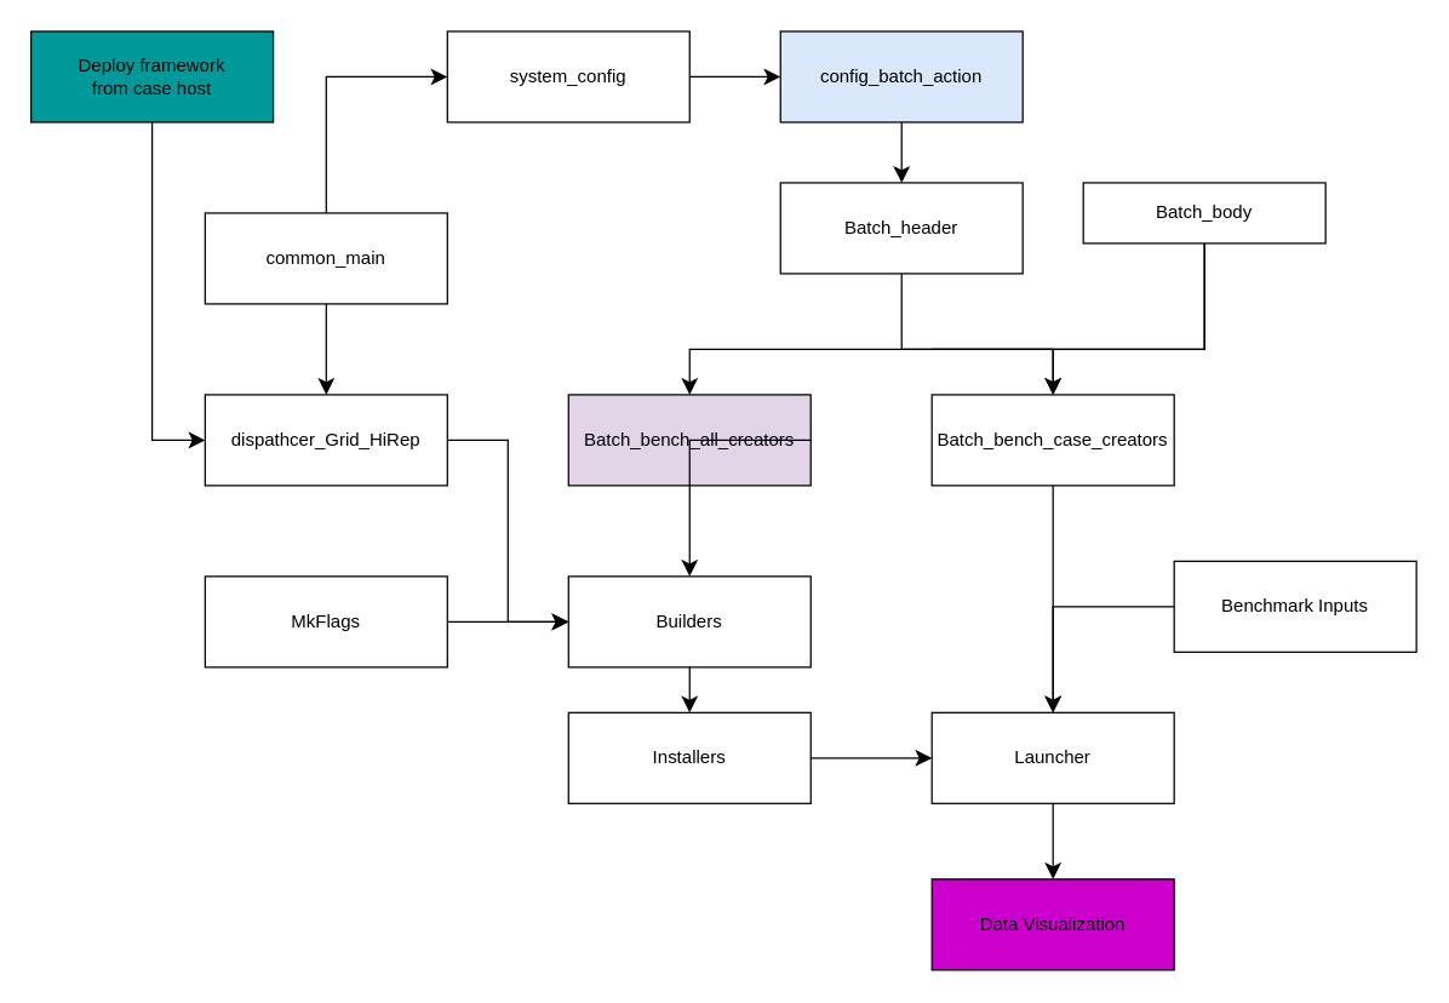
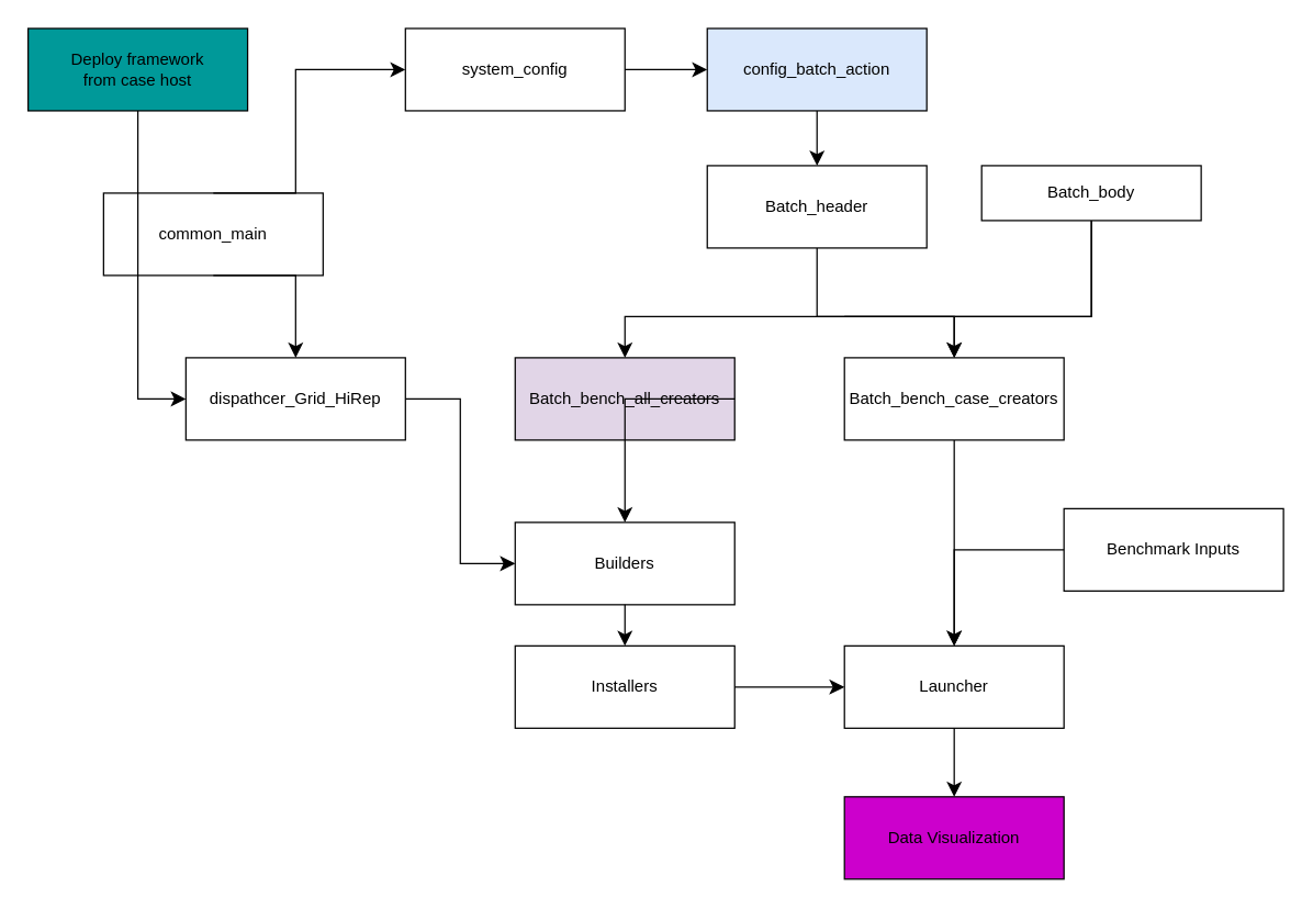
- <mxCell id="2" value="common_main" style="rounded=0;whiteSpace=wrap;html=1;" parent="1" vertex="1"><mxGeometry x="135" y="140" width="160" height="60" as="geometry" /></mxCell>
+ <mxCell id="2" value="common_main" style="rounded=0;whiteSpace=wrap;html=1;" parent="1" vertex="1"><mxGeometry x="75" y="140" width="160" height="60" as="geometry" /></mxCell>
- <mxCell id="20" value="MkFlags" style="rounded=0;whiteSpace=wrap;html=1;" parent="1" vertex="1"><mxGeometry x="135" y="380" width="160" height="60" as="geometry" /></mxCell>
- <mxCell id="21" value="" style="edgeStyle=segmentEdgeStyle;endArrow=classic;html=1;curved=0;rounded=0;endSize=8;startSize=8;entryX=0;entryY=0.5;entryDx=0;entryDy=0;exitX=1;exitY=0.5;exitDx=0;exitDy=0;" parent="1" source="20" target="4" edge="1"><mxGeometry width="50" height="50" relative="1" as="geometry"><mxPoint x="305" y="300" as="sourcePoint" /><mxPoint x="445" y="420" as="targetPoint" /><Array as="points" /></mxGeometry></mxCell>
